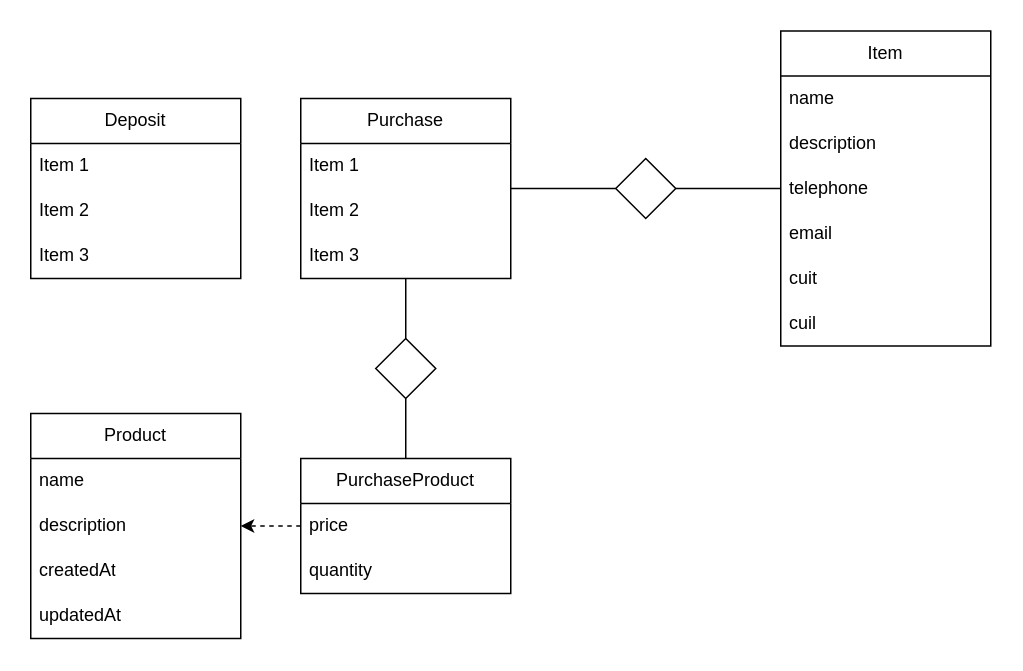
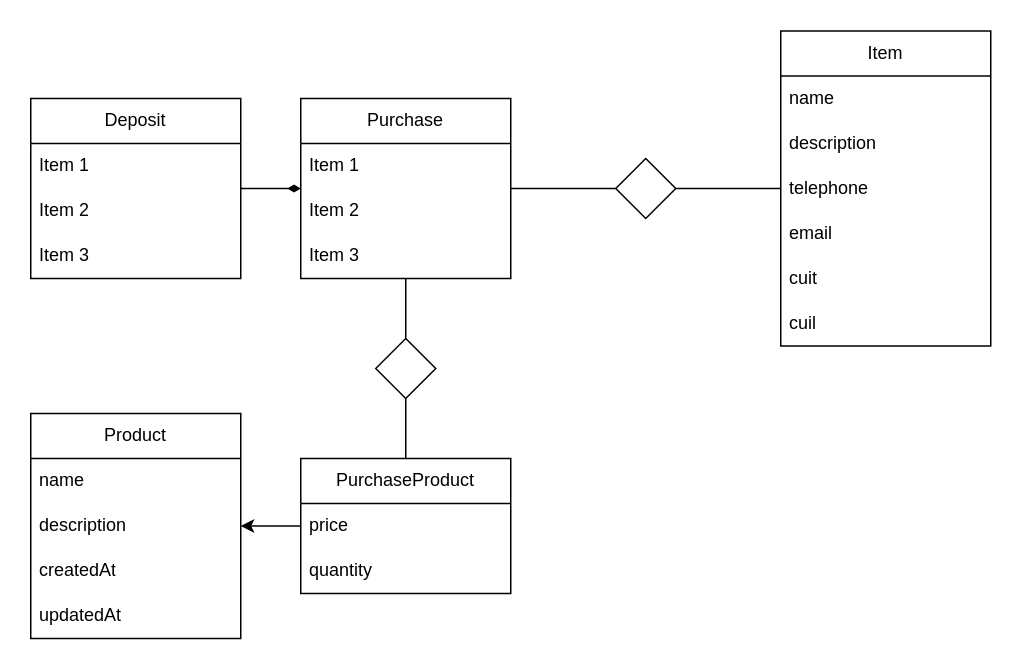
+ <mxCell id="6" style="edgeStyle=orthogonalEdgeStyle;rounded=0;orthogonalLoop=1;jettySize=auto;html=1;endArrow=none;endFill=0;startArrow=diamondThin;startFill=1;" edge="1" parent="1" source="7" target="2"><mxGeometry relative="1" as="geometry" /></mxCell>
- <mxCell id="19" style="edgeStyle=orthogonalEdgeStyle;rounded=0;orthogonalLoop=1;jettySize=auto;html=1;dashed=1;" edge="1" parent="1" source="20" target="23"><mxGeometry relative="1" as="geometry" /></mxCell>
+ <mxCell id="19" style="edgeStyle=orthogonalEdgeStyle;rounded=0;orthogonalLoop=1;jettySize=auto;html=1;" edge="1" parent="1" source="20" target="23"><mxGeometry relative="1" as="geometry" /></mxCell>
